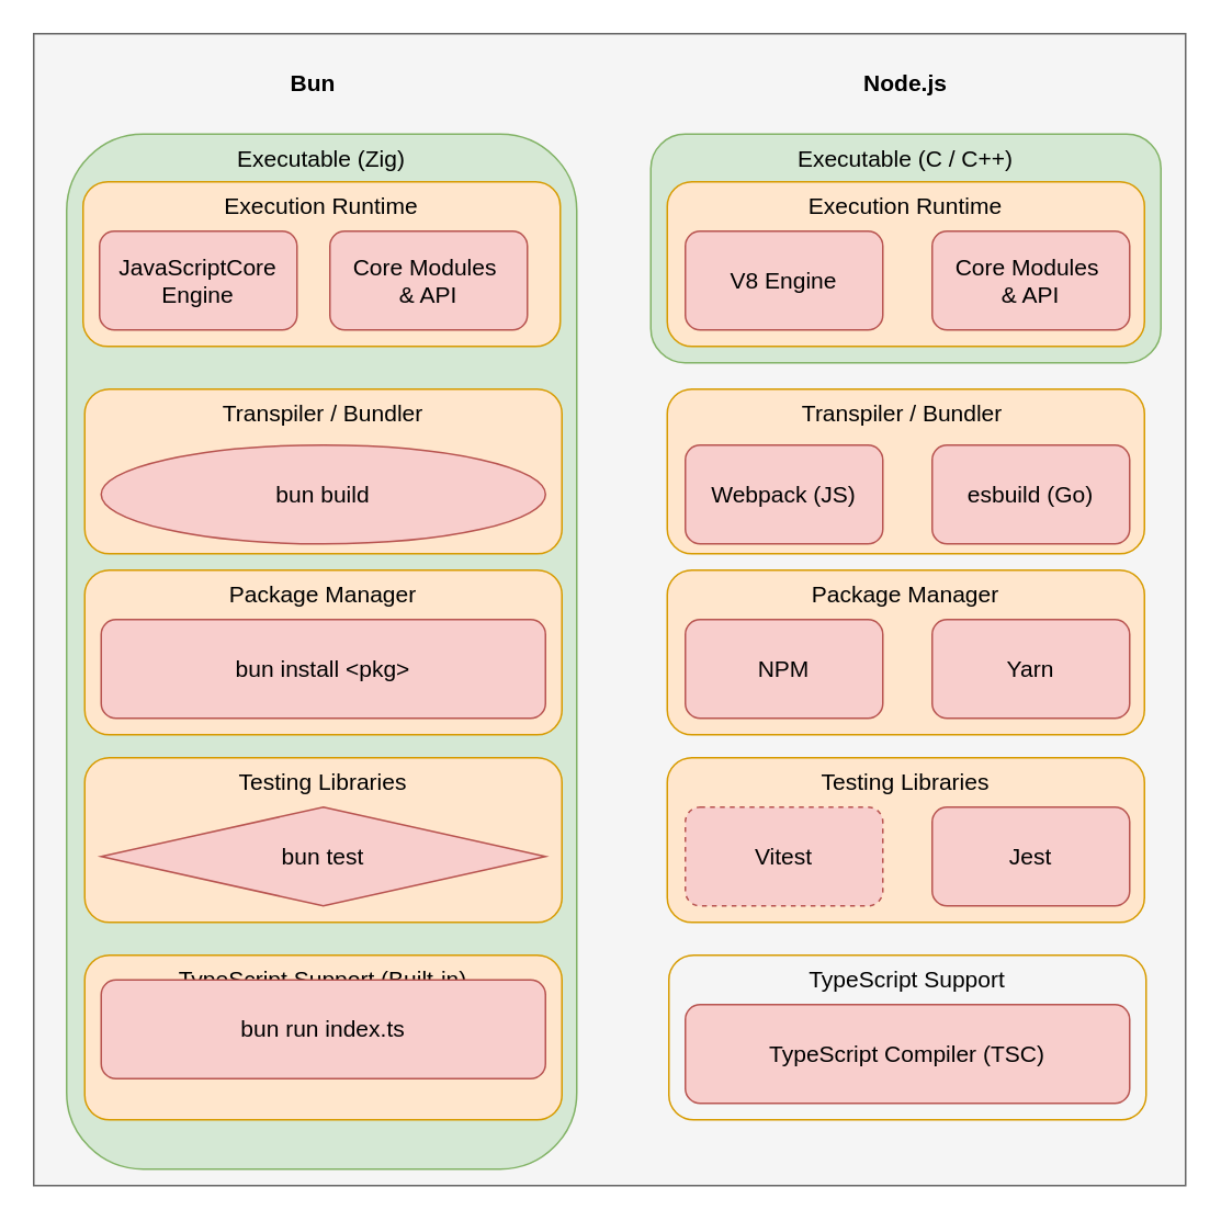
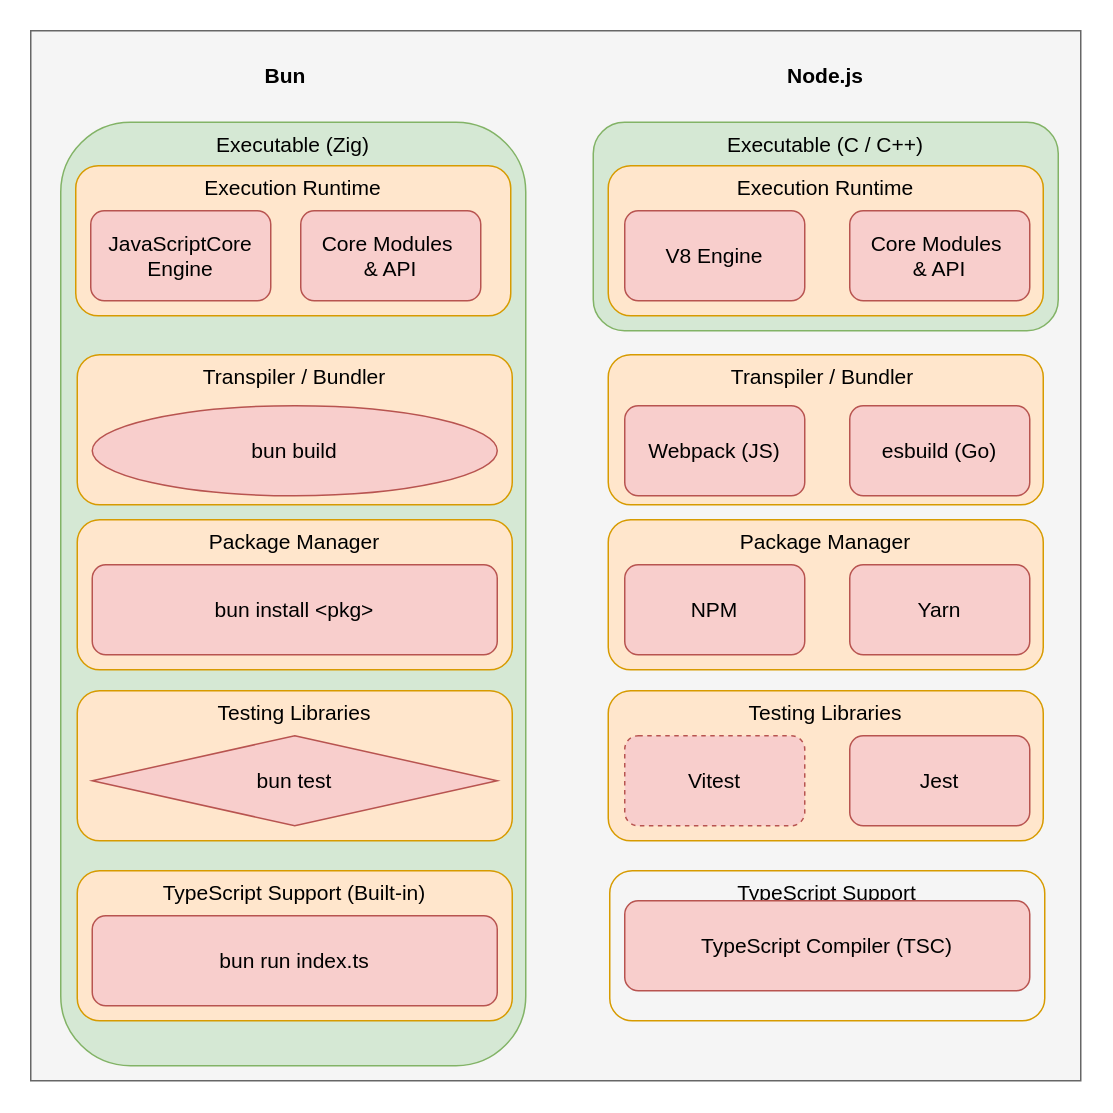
- <mxCell id="15" value="bun run index.ts" style="rounded=1;whiteSpace=wrap;html=1;fillColor=#f8cecc;strokeColor=#b85450;fontSize=14;" parent="1" vertex="1"><mxGeometry x="61" y="595" width="270" height="60" as="geometry" /></mxCell>
+ <mxCell id="15" value="bun run index.ts" style="rounded=1;whiteSpace=wrap;html=1;fillColor=#f8cecc;strokeColor=#b85450;fontSize=14;" parent="1" vertex="1"><mxGeometry x="61" y="610" width="270" height="60" as="geometry" /></mxCell>
- <mxCell id="31" value="TypeScript Compiler (TSC)" style="rounded=1;whiteSpace=wrap;html=1;fillColor=#f8cecc;strokeColor=#b85450;fontSize=14;" parent="1" vertex="1"><mxGeometry x="416" y="610" width="270" height="60" as="geometry" /></mxCell>
+ <mxCell id="31" value="TypeScript Compiler (TSC)" style="rounded=1;whiteSpace=wrap;html=1;fillColor=#f8cecc;strokeColor=#b85450;fontSize=14;" parent="1" vertex="1"><mxGeometry x="416" y="600" width="270" height="60" as="geometry" /></mxCell>
